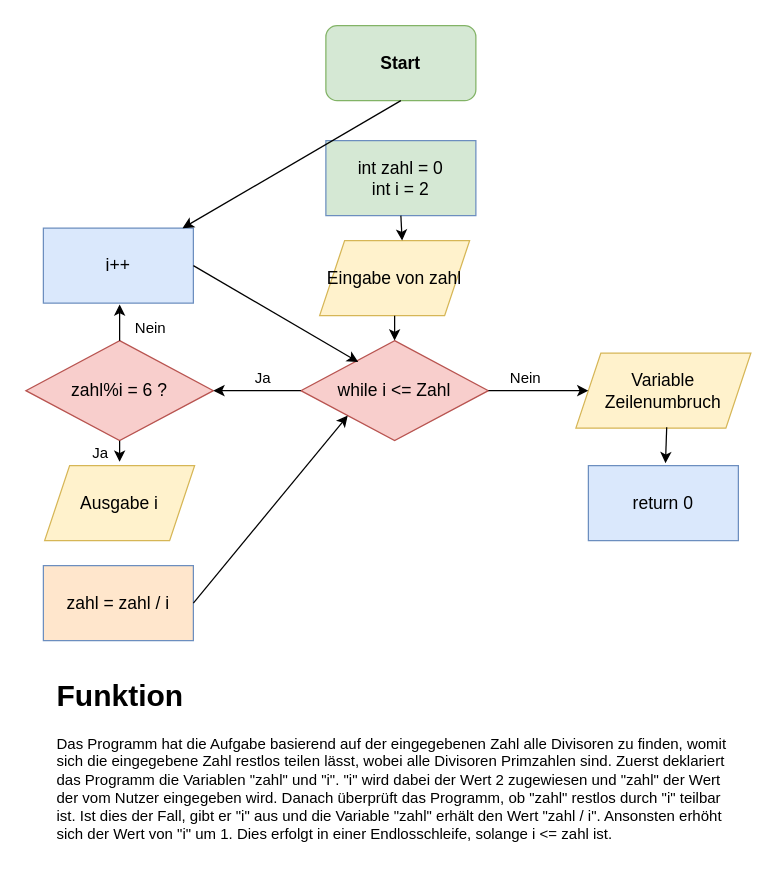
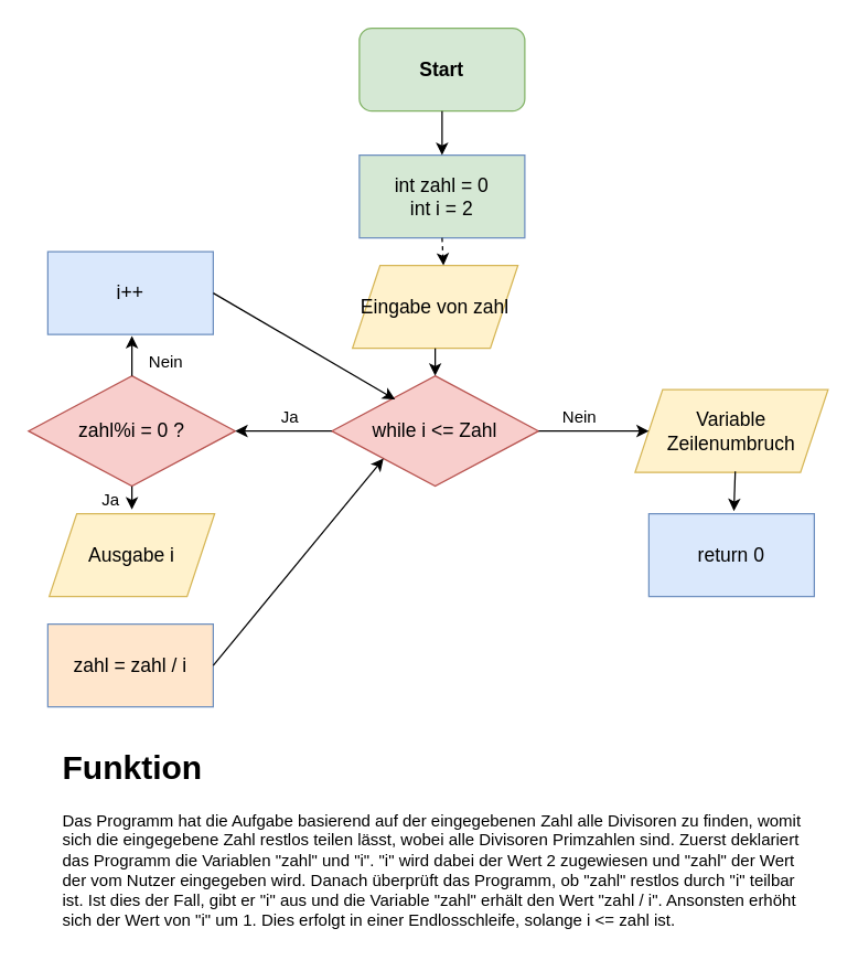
- <mxCell id="23" value="" style="endArrow=classic;html=1;exitX=0.5;exitY=1;exitDx=0;exitDy=0;" parent="1" source="2" target="9" edge="1"><mxGeometry width="50" height="50" relative="1" as="geometry"><mxPoint x="370" y="172" as="sourcePoint" /><mxPoint x="420" y="122" as="targetPoint" /></mxGeometry></mxCell>
+ <mxCell id="23" value="" style="endArrow=classic;html=1;entryX=0.5;entryY=0;entryDx=0;entryDy=0;exitX=0.5;exitY=1;exitDx=0;exitDy=0;" parent="1" source="2" target="3" edge="1"><mxGeometry width="50" height="50" relative="1" as="geometry"><mxPoint x="370" y="172" as="sourcePoint" /><mxPoint x="420" y="122" as="targetPoint" /></mxGeometry></mxCell>
- <mxCell id="24" value="" style="endArrow=classic;html=1;exitX=0.5;exitY=1;exitDx=0;exitDy=0;entryX=0.55;entryY=0;entryDx=0;entryDy=0;entryPerimeter=0;" parent="1" source="3" target="4" edge="1"><mxGeometry width="50" height="50" relative="1" as="geometry"><mxPoint x="420" y="252" as="sourcePoint" /><mxPoint x="330" y="182" as="targetPoint" /></mxGeometry></mxCell>
+ <mxCell id="24" value="" style="endArrow=classic;html=1;exitX=0.5;exitY=1;exitDx=0;exitDy=0;entryX=0.55;entryY=0;entryDx=0;entryDy=0;entryPerimeter=0;dashed=1;" parent="1" source="3" target="4" edge="1"><mxGeometry width="50" height="50" relative="1" as="geometry"><mxPoint x="420" y="252" as="sourcePoint" /><mxPoint x="330" y="182" as="targetPoint" /></mxGeometry></mxCell>
- <mxCell id="6" value="&lt;font style=&quot;font-size: 14px&quot;&gt;zahl%i = 6 ?&lt;/font&gt;" style="rhombus;whiteSpace=wrap;html=1;fillColor=#f8cecc;strokeColor=#b85450;" parent="1" vertex="1"><mxGeometry x="20" y="272" width="150" height="80" as="geometry" /></mxCell>
+ <mxCell id="6" value="&lt;font style=&quot;font-size: 14px&quot;&gt;zahl%i = 0 ?&lt;/font&gt;" style="rhombus;whiteSpace=wrap;html=1;fillColor=#f8cecc;strokeColor=#b85450;" parent="1" vertex="1"><mxGeometry x="20" y="272" width="150" height="80" as="geometry" /></mxCell>
